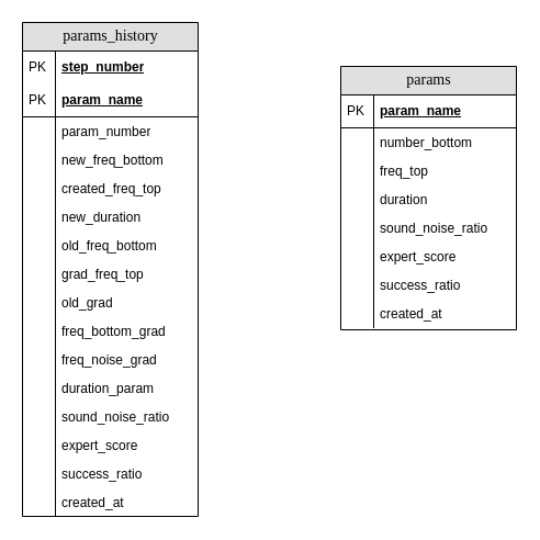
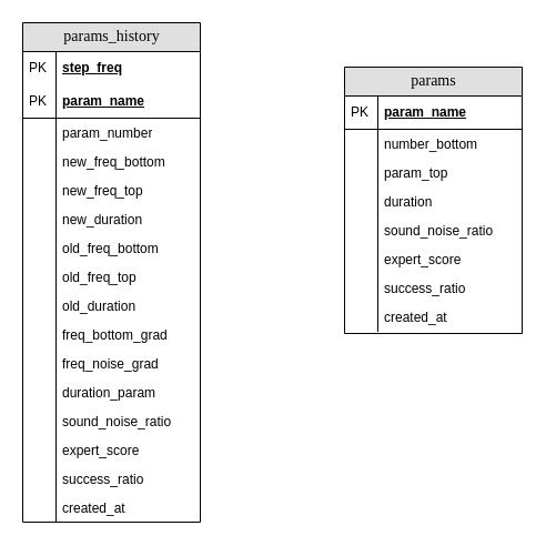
- <mxCell id="3" value="step_number" style="shape=partialRectangle;top=0;left=0;right=0;bottom=1;html=1;align=left;verticalAlign=middle;fillColor=none;spacingLeft=34;spacingRight=4;whiteSpace=wrap;overflow=hidden;rotatable=0;points=[[0,0.5],[1,0.5]];portConstraint=eastwest;dropTarget=0;fontStyle=5;strokeColor=none;" vertex="1" parent="2"><mxGeometry y="26" width="160" height="30" as="geometry" /></mxCell>
+ <mxCell id="3" value="step_freq" style="shape=partialRectangle;top=0;left=0;right=0;bottom=1;html=1;align=left;verticalAlign=middle;fillColor=none;spacingLeft=34;spacingRight=4;whiteSpace=wrap;overflow=hidden;rotatable=0;points=[[0,0.5],[1,0.5]];portConstraint=eastwest;dropTarget=0;fontStyle=5;strokeColor=none;" vertex="1" parent="2"><mxGeometry y="26" width="160" height="30" as="geometry" /></mxCell>
- <mxCell id="40" value="freq_top" style="shape=partialRectangle;top=0;left=0;right=0;bottom=0;html=1;align=left;verticalAlign=top;fillColor=none;spacingLeft=34;spacingRight=4;whiteSpace=wrap;overflow=hidden;rotatable=0;points=[[0,0.5],[1,0.5]];portConstraint=eastwest;dropTarget=0;" vertex="1" parent="35"><mxGeometry y="82" width="160" height="26" as="geometry" /></mxCell>
+ <mxCell id="40" value="param_top" style="shape=partialRectangle;top=0;left=0;right=0;bottom=0;html=1;align=left;verticalAlign=top;fillColor=none;spacingLeft=34;spacingRight=4;whiteSpace=wrap;overflow=hidden;rotatable=0;points=[[0,0.5],[1,0.5]];portConstraint=eastwest;dropTarget=0;" vertex="1" parent="35"><mxGeometry y="82" width="160" height="26" as="geometry" /></mxCell>
- <mxCell id="11" value="created_freq_top" style="shape=partialRectangle;top=0;left=0;right=0;bottom=0;html=1;align=left;verticalAlign=top;fillColor=none;spacingLeft=34;spacingRight=4;whiteSpace=wrap;overflow=hidden;rotatable=0;points=[[0,0.5],[1,0.5]];portConstraint=eastwest;dropTarget=0;" vertex="1" parent="2"><mxGeometry y="138" width="160" height="26" as="geometry" /></mxCell>
+ <mxCell id="11" value="new_freq_top" style="shape=partialRectangle;top=0;left=0;right=0;bottom=0;html=1;align=left;verticalAlign=top;fillColor=none;spacingLeft=34;spacingRight=4;whiteSpace=wrap;overflow=hidden;rotatable=0;points=[[0,0.5],[1,0.5]];portConstraint=eastwest;dropTarget=0;" vertex="1" parent="2"><mxGeometry y="138" width="160" height="26" as="geometry" /></mxCell>
- <mxCell id="17" value="grad_freq_top" style="shape=partialRectangle;top=0;left=0;right=0;bottom=0;html=1;align=left;verticalAlign=top;fillColor=none;spacingLeft=34;spacingRight=4;whiteSpace=wrap;overflow=hidden;rotatable=0;points=[[0,0.5],[1,0.5]];portConstraint=eastwest;dropTarget=0;" vertex="1" parent="2"><mxGeometry y="216" width="160" height="26" as="geometry" /></mxCell>
+ <mxCell id="17" value="old_freq_top" style="shape=partialRectangle;top=0;left=0;right=0;bottom=0;html=1;align=left;verticalAlign=top;fillColor=none;spacingLeft=34;spacingRight=4;whiteSpace=wrap;overflow=hidden;rotatable=0;points=[[0,0.5],[1,0.5]];portConstraint=eastwest;dropTarget=0;" vertex="1" parent="2"><mxGeometry y="216" width="160" height="26" as="geometry" /></mxCell>
- <mxCell id="19" value="old_grad" style="shape=partialRectangle;top=0;left=0;right=0;bottom=0;html=1;align=left;verticalAlign=top;fillColor=none;spacingLeft=34;spacingRight=4;whiteSpace=wrap;overflow=hidden;rotatable=0;points=[[0,0.5],[1,0.5]];portConstraint=eastwest;dropTarget=0;" vertex="1" parent="2"><mxGeometry y="242" width="160" height="26" as="geometry" /></mxCell>
+ <mxCell id="19" value="old_duration" style="shape=partialRectangle;top=0;left=0;right=0;bottom=0;html=1;align=left;verticalAlign=top;fillColor=none;spacingLeft=34;spacingRight=4;whiteSpace=wrap;overflow=hidden;rotatable=0;points=[[0,0.5],[1,0.5]];portConstraint=eastwest;dropTarget=0;" vertex="1" parent="2"><mxGeometry y="242" width="160" height="26" as="geometry" /></mxCell>
